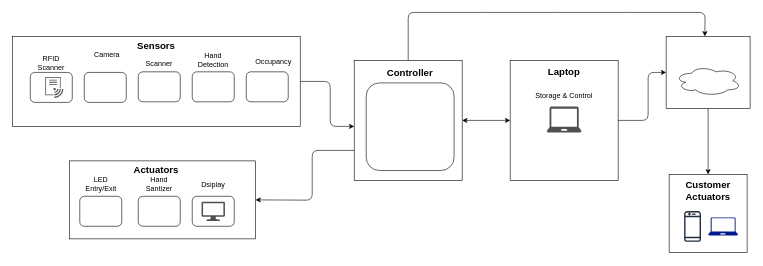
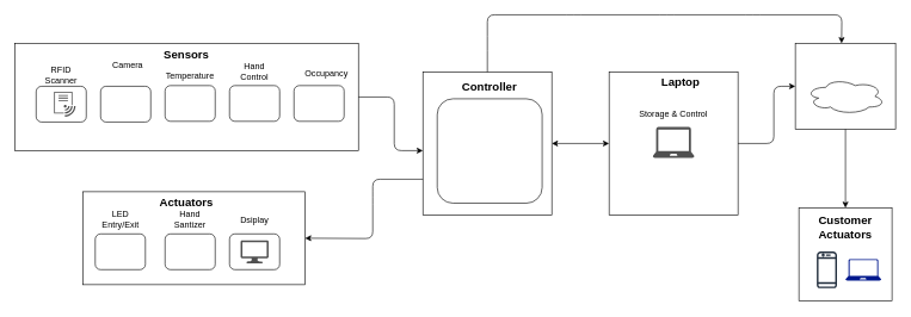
- <mxCell id="15" value="Hand Detection" style="text;html=1;strokeColor=none;fillColor=none;align=center;verticalAlign=middle;whiteSpace=wrap;rounded=0;" parent="1" vertex="1"><mxGeometry x="335" y="89" width="40" height="20" as="geometry" /></mxCell>
+ <mxCell id="15" value="Hand Control" style="text;html=1;strokeColor=none;fillColor=none;align=center;verticalAlign=middle;whiteSpace=wrap;rounded=0;" parent="1" vertex="1"><mxGeometry x="335" y="89" width="40" height="20" as="geometry" /></mxCell>
- <mxCell id="13" value="Scanner" style="text;html=1;strokeColor=none;fillColor=none;align=center;verticalAlign=middle;whiteSpace=wrap;rounded=0;" parent="1" vertex="1"><mxGeometry x="245" y="95" width="40" height="20" as="geometry" /></mxCell>
+ <mxCell id="13" value="Temperature" style="text;html=1;strokeColor=none;fillColor=none;align=center;verticalAlign=middle;whiteSpace=wrap;rounded=0;" parent="1" vertex="1"><mxGeometry x="245" y="95" width="40" height="20" as="geometry" /></mxCell>
- <mxCell id="39" value="&lt;font style=&quot;font-size: 16px&quot;&gt;&lt;b&gt;Laptop&lt;/b&gt;&lt;/font&gt;" style="text;html=1;strokeColor=none;fillColor=none;align=center;verticalAlign=middle;whiteSpace=wrap;rounded=0;" parent="1" vertex="1"><mxGeometry x="875" y="107.5" width="130" height="20" as="geometry" /></mxCell>
+ <mxCell id="39" value="&lt;font style=&quot;font-size: 16px&quot;&gt;&lt;b&gt;Laptop&lt;/b&gt;&lt;/font&gt;" style="text;html=1;strokeColor=none;fillColor=none;align=center;verticalAlign=middle;whiteSpace=wrap;rounded=0;" parent="1" vertex="1"><mxGeometry x="885" y="102.5" width="130" height="20" as="geometry" /></mxCell>
